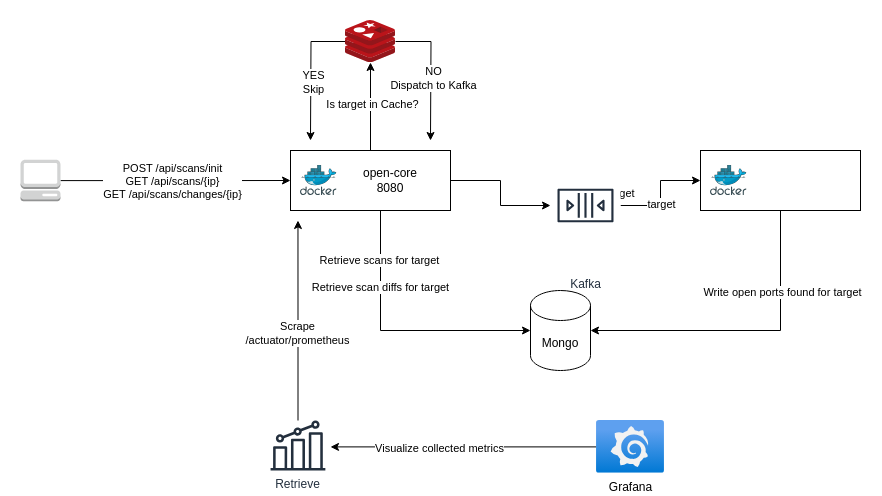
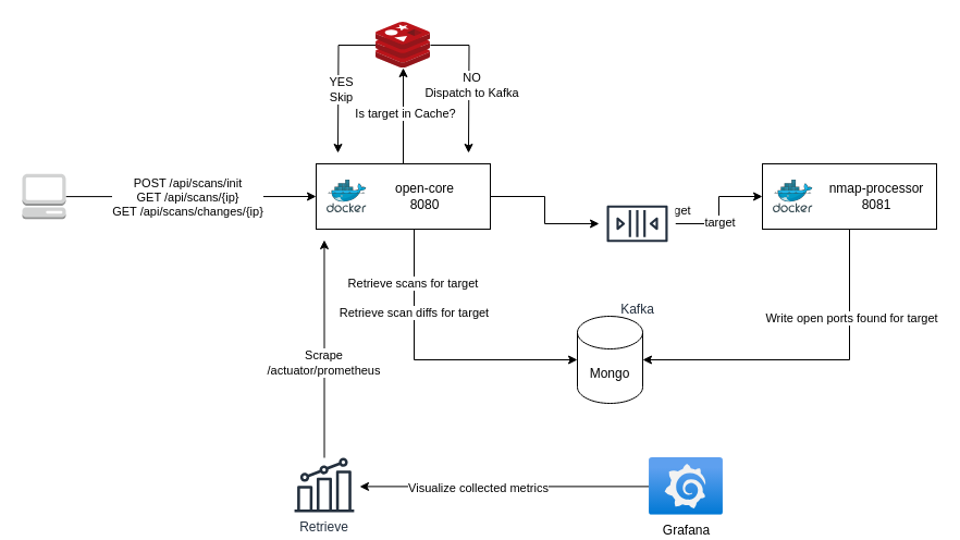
+ <mxCell id="11" value="nmap-processor&lt;br&gt;8081" style="text;html=1;align=center;verticalAlign=middle;whiteSpace=wrap;rounded=0;" vertex="1" parent="1"><mxGeometry x="760" y="165" width="90" height="30" as="geometry" /></mxCell>
